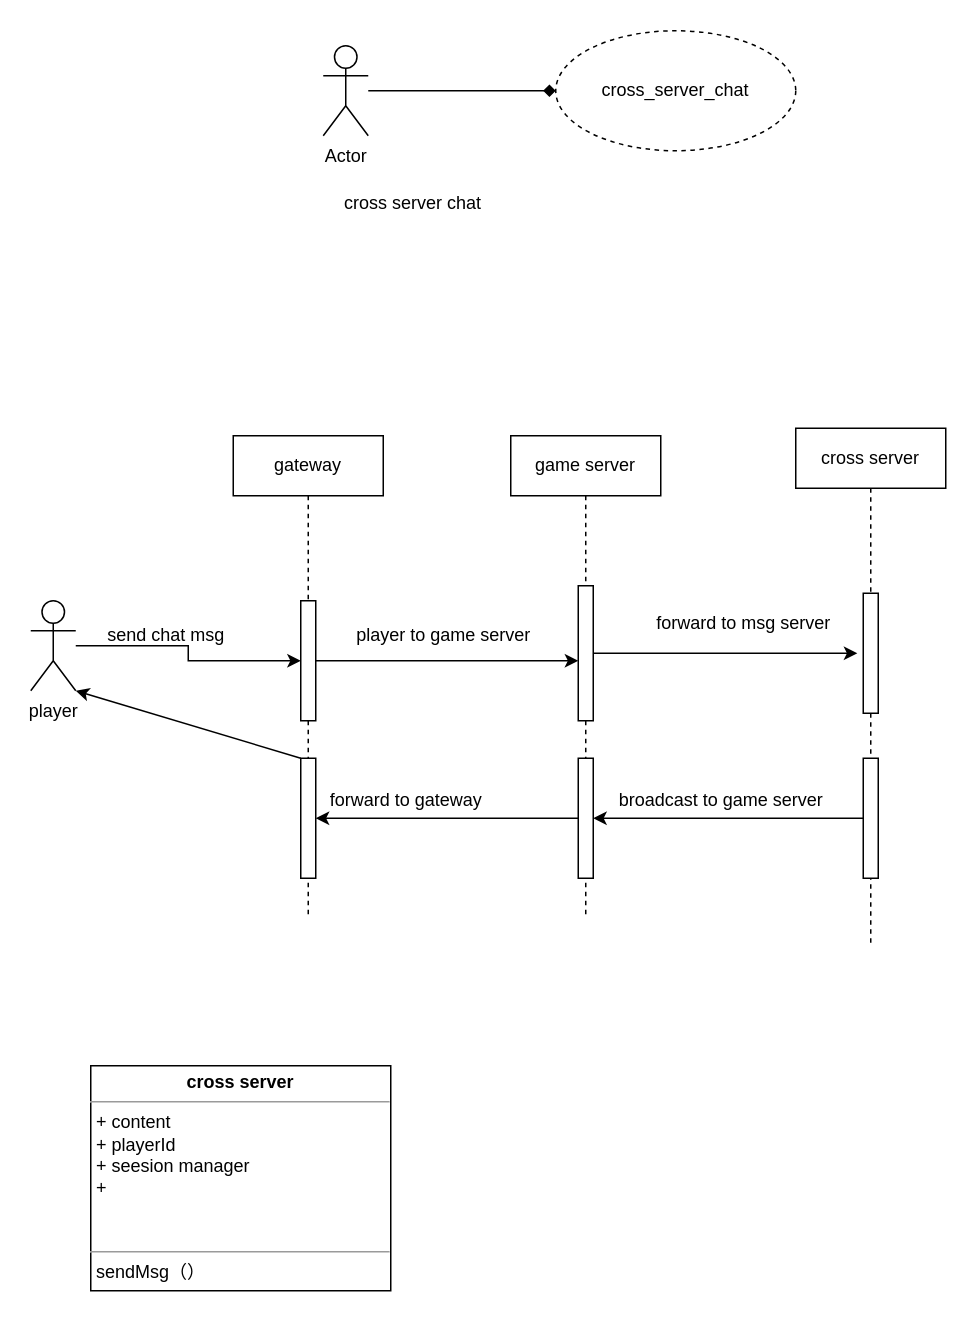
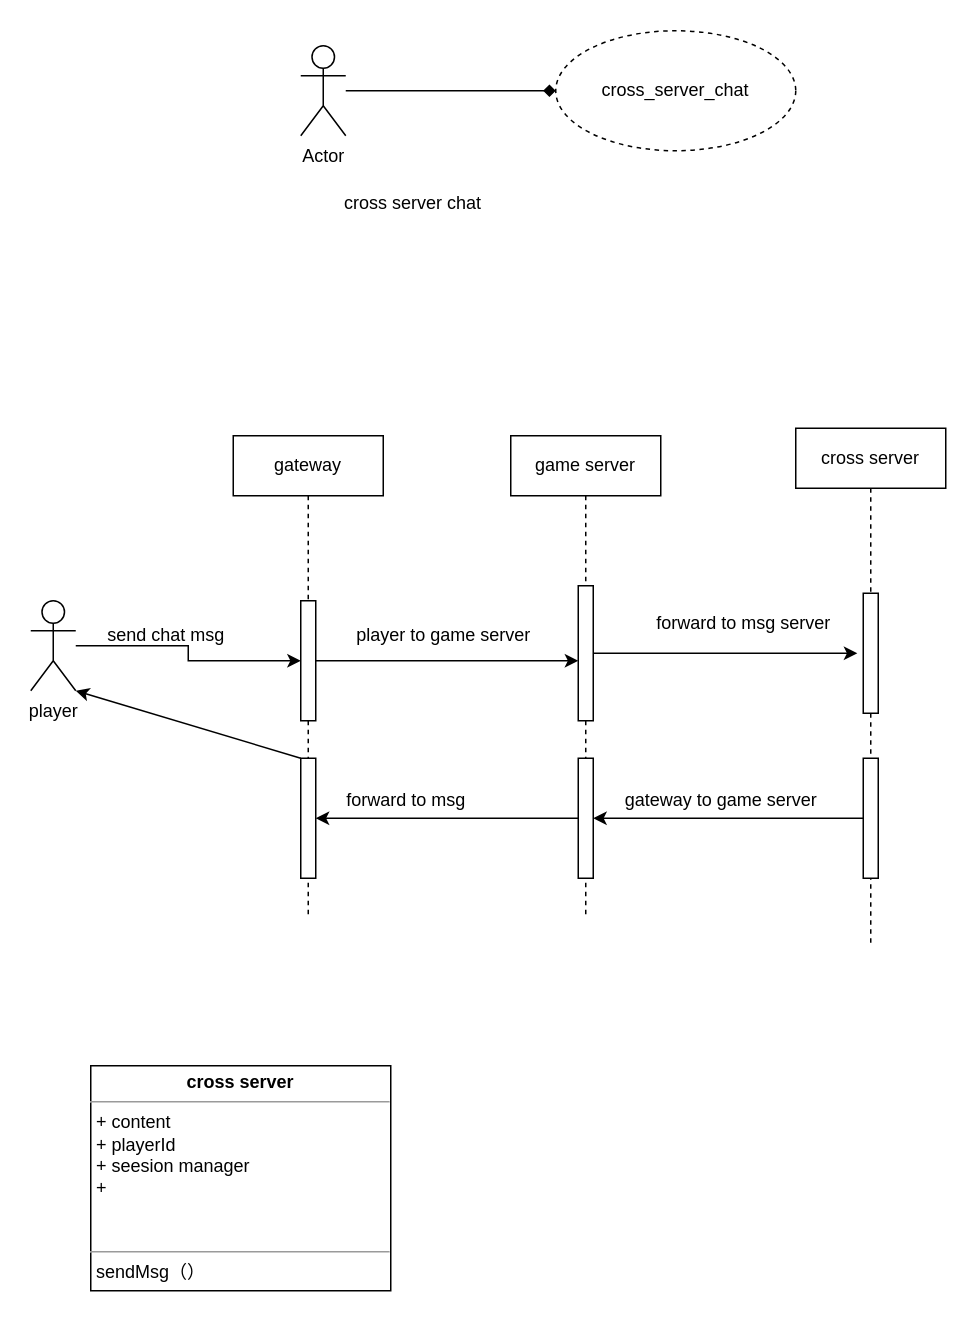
- <mxCell id="3" value="Actor" style="shape=umlActor;verticalLabelPosition=bottom;verticalAlign=top;html=1;outlineConnect=0;" vertex="1" parent="1"><mxGeometry x="215" y="30" width="30" height="60" as="geometry" /></mxCell>
+ <mxCell id="3" value="Actor" style="shape=umlActor;verticalLabelPosition=bottom;verticalAlign=top;html=1;outlineConnect=0;" vertex="1" parent="1"><mxGeometry x="200" y="30" width="30" height="60" as="geometry" /></mxCell>
- <mxCell id="25" value="forward to gateway" style="text;html=1;align=center;verticalAlign=middle;resizable=0;points=[];autosize=1;strokeColor=none;fillColor=none;" vertex="1" parent="1"><mxGeometry x="210" y="518" width="120" height="30" as="geometry" /></mxCell>
+ <mxCell id="25" value="forward to msg" style="text;html=1;align=center;verticalAlign=middle;resizable=0;points=[];autosize=1;strokeColor=none;fillColor=none;" vertex="1" parent="1"><mxGeometry x="210" y="518" width="120" height="30" as="geometry" /></mxCell>
- <mxCell id="23" value="broadcast to game server" style="text;html=1;align=center;verticalAlign=middle;resizable=0;points=[];autosize=1;strokeColor=none;fillColor=none;" vertex="1" parent="1"><mxGeometry x="400" y="518" width="160" height="30" as="geometry" /></mxCell>
+ <mxCell id="23" value="gateway to game server" style="text;html=1;align=center;verticalAlign=middle;resizable=0;points=[];autosize=1;strokeColor=none;fillColor=none;" vertex="1" parent="1"><mxGeometry x="400" y="518" width="160" height="30" as="geometry" /></mxCell>
